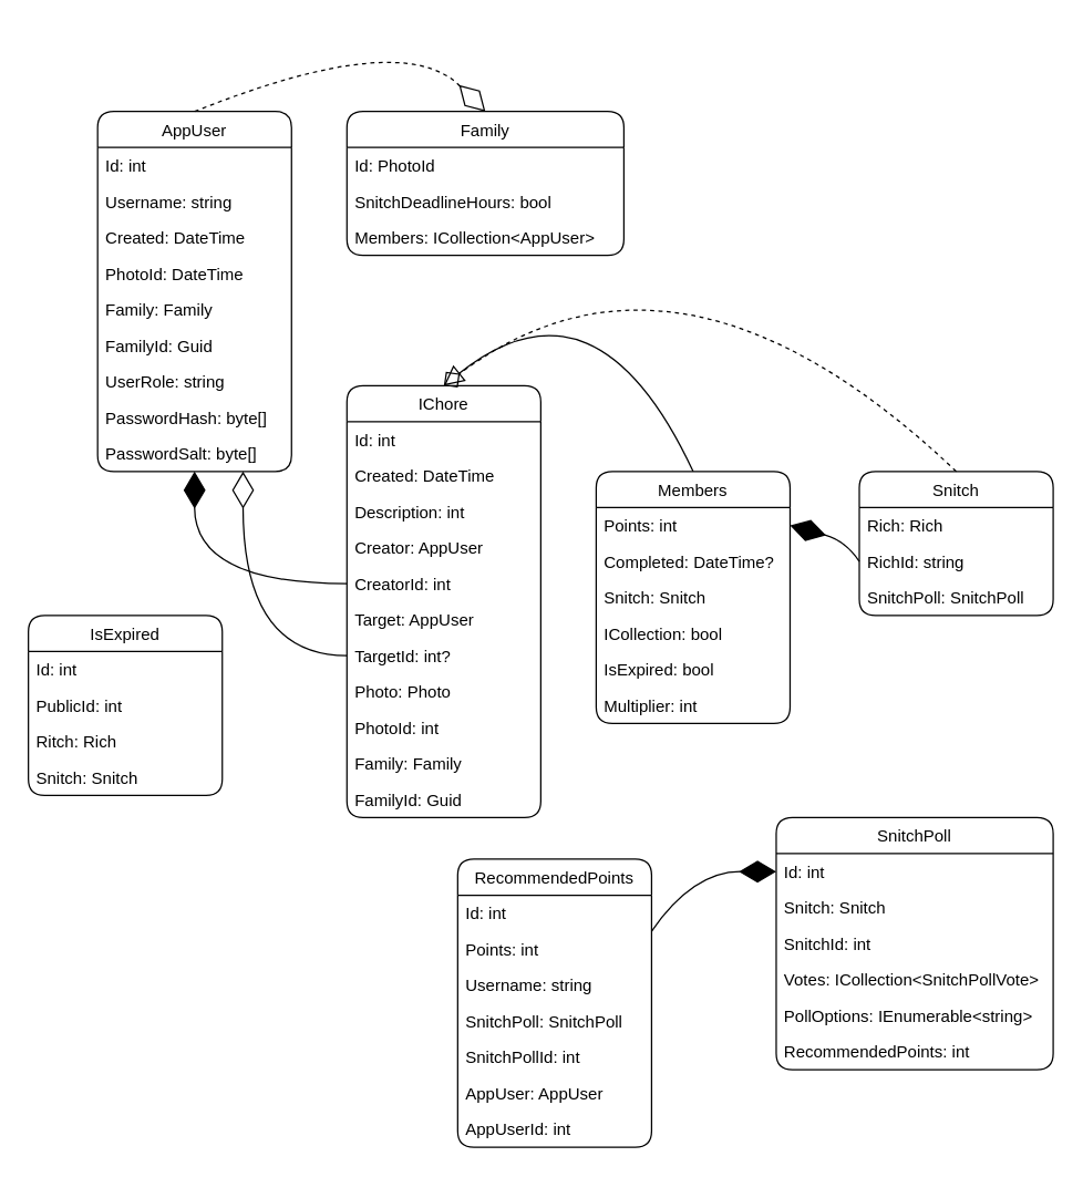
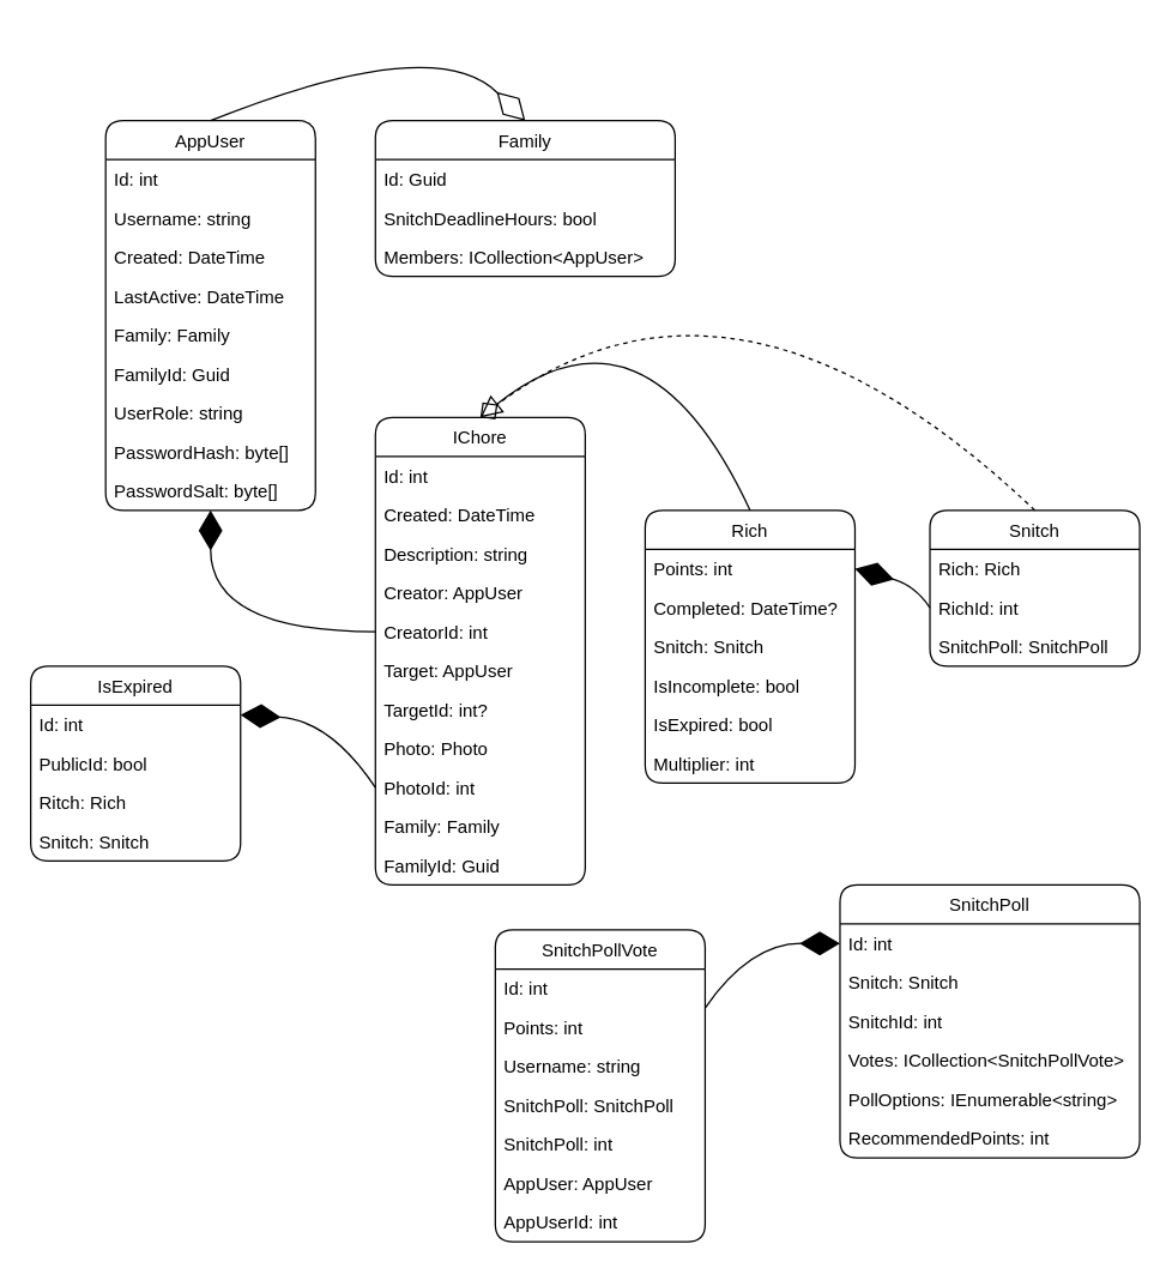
- <mxCell id="59" value="" style="endArrow=diamondThin;endFill=0;endSize=24;html=1;entryX=0.5;entryY=0;entryDx=0;entryDy=0;exitX=0.5;exitY=0;exitDx=0;exitDy=0;curved=1;dashed=1;" parent="1" source="2" target="24" edge="1"><mxGeometry width="160" relative="1" as="geometry"><mxPoint x="540" y="100" as="sourcePoint" /><mxPoint x="700" y="100" as="targetPoint" /><Array as="points"><mxPoint x="290" y="20" /></Array></mxGeometry></mxCell>
+ <mxCell id="59" value="" style="endArrow=diamondThin;endFill=0;endSize=24;html=1;entryX=0.5;entryY=0;entryDx=0;entryDy=0;exitX=0.5;exitY=0;exitDx=0;exitDy=0;curved=1;" parent="1" source="2" target="24" edge="1"><mxGeometry width="160" relative="1" as="geometry"><mxPoint x="540" y="100" as="sourcePoint" /><mxPoint x="700" y="100" as="targetPoint" /><Array as="points"><mxPoint x="290" y="20" /></Array></mxGeometry></mxCell>
- <mxCell id="25" value="Id: PhotoId" style="text;align=left;verticalAlign=top;spacingLeft=4;spacingRight=4;overflow=hidden;rotatable=0;points=[[0,0.5],[1,0.5]];portConstraint=eastwest;expand=1;editable=1;allowArrows=1;rounded=1;" parent="24" vertex="1"><mxGeometry y="26" width="200" height="26" as="geometry" /></mxCell>
+ <mxCell id="25" value="Id: Guid" style="text;align=left;verticalAlign=top;spacingLeft=4;spacingRight=4;overflow=hidden;rotatable=0;points=[[0,0.5],[1,0.5]];portConstraint=eastwest;expand=1;editable=1;allowArrows=1;rounded=1;" parent="24" vertex="1"><mxGeometry y="26" width="200" height="26" as="geometry" /></mxCell>
- <mxCell id="6" value="PhotoId: DateTime" style="text;align=left;verticalAlign=top;spacingLeft=4;spacingRight=4;overflow=hidden;rotatable=0;points=[[0,0.5],[1,0.5]];portConstraint=eastwest;rounded=1;" parent="2" vertex="1"><mxGeometry y="104" width="140" height="26" as="geometry" /></mxCell>
+ <mxCell id="6" value="LastActive: DateTime" style="text;align=left;verticalAlign=top;spacingLeft=4;spacingRight=4;overflow=hidden;rotatable=0;points=[[0,0.5],[1,0.5]];portConstraint=eastwest;rounded=1;" parent="2" vertex="1"><mxGeometry y="104" width="140" height="26" as="geometry" /></mxCell>
- <mxCell id="33" value="Members" style="swimlane;fontStyle=0;childLayout=stackLayout;horizontal=1;startSize=26;horizontalStack=0;resizeParent=1;resizeParentMax=0;resizeLast=0;collapsible=0;marginBottom=0;expand=1;editable=1;allowArrows=1;rounded=1;" parent="1" vertex="1"><mxGeometry x="430" y="340" width="140" height="182" as="geometry" /></mxCell>
+ <mxCell id="33" value="Rich" style="swimlane;fontStyle=0;childLayout=stackLayout;horizontal=1;startSize=26;horizontalStack=0;resizeParent=1;resizeParentMax=0;resizeLast=0;collapsible=0;marginBottom=0;expand=1;editable=1;allowArrows=1;rounded=1;" parent="1" vertex="1"><mxGeometry x="430" y="340" width="140" height="182" as="geometry" /></mxCell>
- <mxCell id="15" value="Description: int" style="text;align=left;verticalAlign=top;spacingLeft=4;spacingRight=4;overflow=hidden;rotatable=0;points=[[0,0.5],[1,0.5]];portConstraint=eastwest;rounded=1;" parent="12" vertex="1"><mxGeometry y="78" width="140" height="26" as="geometry" /></mxCell>
+ <mxCell id="15" value="Description: string" style="text;align=left;verticalAlign=top;spacingLeft=4;spacingRight=4;overflow=hidden;rotatable=0;points=[[0,0.5],[1,0.5]];portConstraint=eastwest;rounded=1;" parent="12" vertex="1"><mxGeometry y="78" width="140" height="26" as="geometry" /></mxCell>
- <mxCell id="42" value="RichId: string" style="text;align=left;verticalAlign=top;spacingLeft=4;spacingRight=4;overflow=hidden;rotatable=0;points=[[0,0.5],[1,0.5]];portConstraint=eastwest;rounded=1;" parent="40" vertex="1"><mxGeometry y="52" width="140" height="26" as="geometry" /></mxCell>
+ <mxCell id="42" value="RichId: int" style="text;align=left;verticalAlign=top;spacingLeft=4;spacingRight=4;overflow=hidden;rotatable=0;points=[[0,0.5],[1,0.5]];portConstraint=eastwest;rounded=1;" parent="40" vertex="1"><mxGeometry y="52" width="140" height="26" as="geometry" /></mxCell>
- <mxCell id="62" value="" style="endArrow=diamondThin;endFill=0;endSize=24;html=1;exitX=0;exitY=0.5;exitDx=0;exitDy=0;entryX=0.75;entryY=1;entryDx=0;entryDy=0;curved=1;" parent="1" source="19" target="2" edge="1"><mxGeometry width="160" relative="1" as="geometry"><mxPoint x="210" y="590" as="sourcePoint" /><mxPoint x="370" y="590" as="targetPoint" /><Array as="points"><mxPoint x="175" y="473" /></Array></mxGeometry></mxCell>
- <mxCell id="37" value="ICollection: bool" style="text;align=left;verticalAlign=top;spacingLeft=4;spacingRight=4;overflow=hidden;rotatable=0;points=[[0,0.5],[1,0.5]];portConstraint=eastwest;rounded=1;" parent="33" vertex="1"><mxGeometry y="104" width="140" height="26" as="geometry" /></mxCell>
+ <mxCell id="37" value="IsIncomplete: bool" style="text;align=left;verticalAlign=top;spacingLeft=4;spacingRight=4;overflow=hidden;rotatable=0;points=[[0,0.5],[1,0.5]];portConstraint=eastwest;rounded=1;" parent="33" vertex="1"><mxGeometry y="104" width="140" height="26" as="geometry" /></mxCell>
+ <mxCell id="66" value="" style="endArrow=diamondThin;endFill=1;endSize=24;html=1;entryX=1;entryY=0.25;entryDx=0;entryDy=0;exitX=0;exitY=0.5;exitDx=0;exitDy=0;curved=1;" edge="1" parent="1" source="21" target="28"><mxGeometry width="160" relative="1" as="geometry"><mxPoint x="100" y="640" as="sourcePoint" /><mxPoint x="260" y="640" as="targetPoint" /><Array as="points"><mxPoint x="220" y="480" /></Array></mxGeometry></mxCell>
- <mxCell id="30" value="PublicId: int" style="text;align=left;verticalAlign=top;spacingLeft=4;spacingRight=4;overflow=hidden;rotatable=0;points=[[0,0.5],[1,0.5]];portConstraint=eastwest;rounded=1;" parent="28" vertex="1"><mxGeometry y="52" width="140" height="26" as="geometry" /></mxCell>
+ <mxCell id="30" value="PublicId: bool" style="text;align=left;verticalAlign=top;spacingLeft=4;spacingRight=4;overflow=hidden;rotatable=0;points=[[0,0.5],[1,0.5]];portConstraint=eastwest;rounded=1;" parent="28" vertex="1"><mxGeometry y="52" width="140" height="26" as="geometry" /></mxCell>
- <mxCell id="51" value="RecommendedPoints" style="swimlane;fontStyle=0;childLayout=stackLayout;horizontal=1;startSize=26;horizontalStack=0;resizeParent=1;resizeParentMax=0;resizeLast=0;collapsible=0;marginBottom=0;expand=1;editable=1;allowArrows=1;rounded=1;" parent="1" vertex="1"><mxGeometry x="330" y="620" width="140" height="208" as="geometry"><mxRectangle x="650" y="280" width="110" height="26" as="alternateBounds" /></mxGeometry></mxCell>
+ <mxCell id="51" value="SnitchPollVote" style="swimlane;fontStyle=0;childLayout=stackLayout;horizontal=1;startSize=26;horizontalStack=0;resizeParent=1;resizeParentMax=0;resizeLast=0;collapsible=0;marginBottom=0;expand=1;editable=1;allowArrows=1;rounded=1;" parent="1" vertex="1"><mxGeometry x="330" y="620" width="140" height="208" as="geometry"><mxRectangle x="650" y="280" width="110" height="26" as="alternateBounds" /></mxGeometry></mxCell>
- <mxCell id="56" value="SnitchPollId: int" style="text;align=left;verticalAlign=top;spacingLeft=4;spacingRight=4;overflow=hidden;rotatable=0;points=[[0,0.5],[1,0.5]];portConstraint=eastwest;rounded=1;" parent="51" vertex="1"><mxGeometry y="130" width="140" height="26" as="geometry" /></mxCell>
+ <mxCell id="56" value="SnitchPoll: int" style="text;align=left;verticalAlign=top;spacingLeft=4;spacingRight=4;overflow=hidden;rotatable=0;points=[[0,0.5],[1,0.5]];portConstraint=eastwest;rounded=1;" parent="51" vertex="1"><mxGeometry y="130" width="140" height="26" as="geometry" /></mxCell>
